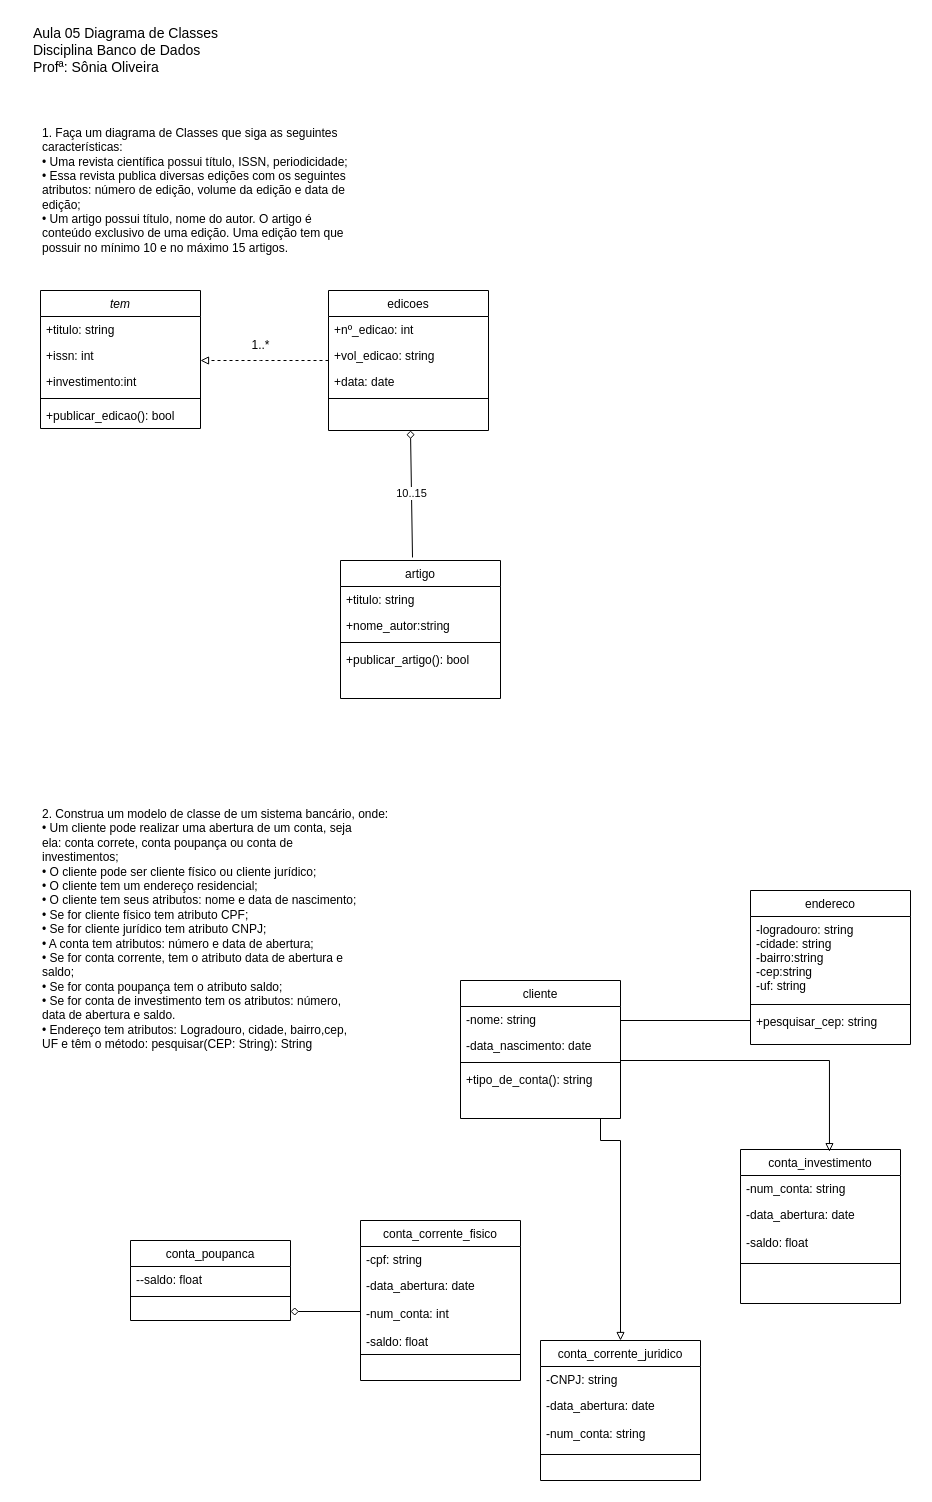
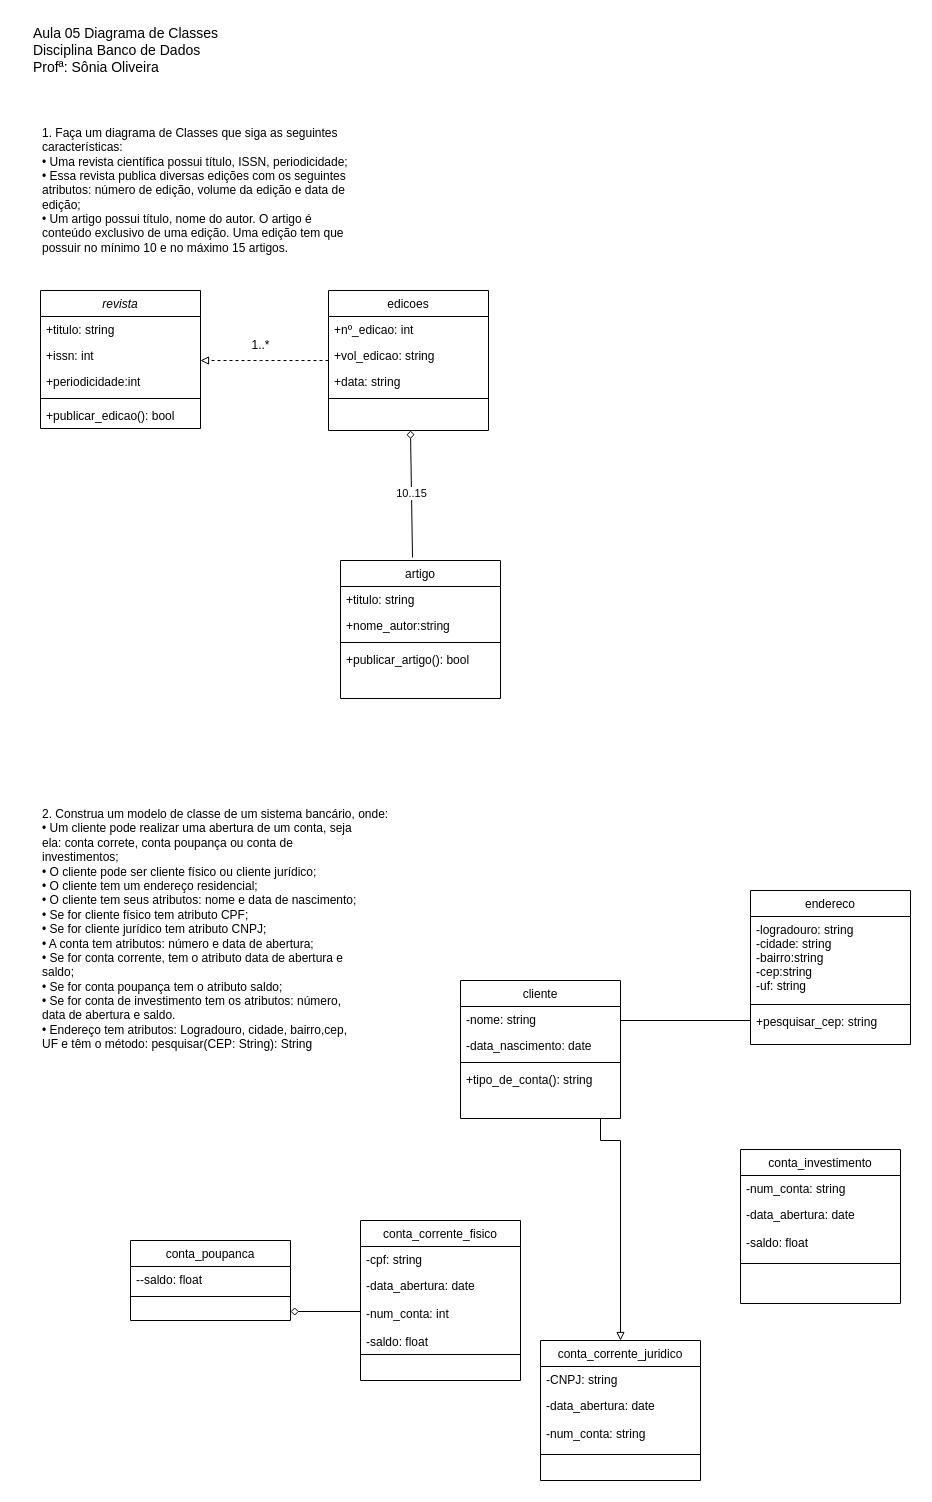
- <mxCell id="10" value="tem" style="swimlane;fontStyle=2;align=center;verticalAlign=top;childLayout=stackLayout;horizontal=1;startSize=26;horizontalStack=0;resizeParent=1;resizeLast=0;collapsible=1;marginBottom=0;rounded=0;shadow=0;strokeWidth=1;" parent="1" vertex="1"><mxGeometry x="40" y="290" width="160" height="138" as="geometry"><mxRectangle x="230" y="140" width="160" height="26" as="alternateBounds" /></mxGeometry></mxCell>
+ <mxCell id="10" value="revista" style="swimlane;fontStyle=2;align=center;verticalAlign=top;childLayout=stackLayout;horizontal=1;startSize=26;horizontalStack=0;resizeParent=1;resizeLast=0;collapsible=1;marginBottom=0;rounded=0;shadow=0;strokeWidth=1;" parent="1" vertex="1"><mxGeometry x="40" y="290" width="160" height="138" as="geometry"><mxRectangle x="230" y="140" width="160" height="26" as="alternateBounds" /></mxGeometry></mxCell>
- <mxCell id="13" value="+investimento:int" style="text;align=left;verticalAlign=top;spacingLeft=4;spacingRight=4;overflow=hidden;rotatable=0;points=[[0,0.5],[1,0.5]];portConstraint=eastwest;rounded=0;shadow=0;html=0;" parent="10" vertex="1"><mxGeometry y="78" width="160" height="26" as="geometry" /></mxCell>
+ <mxCell id="13" value="+periodicidade:int" style="text;align=left;verticalAlign=top;spacingLeft=4;spacingRight=4;overflow=hidden;rotatable=0;points=[[0,0.5],[1,0.5]];portConstraint=eastwest;rounded=0;shadow=0;html=0;" parent="10" vertex="1"><mxGeometry y="78" width="160" height="26" as="geometry" /></mxCell>
- <mxCell id="24" value="+data: date" style="text;align=left;verticalAlign=top;spacingLeft=4;spacingRight=4;overflow=hidden;rotatable=0;points=[[0,0.5],[1,0.5]];portConstraint=eastwest;rounded=0;shadow=0;html=0;" parent="21" vertex="1"><mxGeometry y="78" width="160" height="26" as="geometry" /></mxCell>
+ <mxCell id="24" value="+data: string" style="text;align=left;verticalAlign=top;spacingLeft=4;spacingRight=4;overflow=hidden;rotatable=0;points=[[0,0.5],[1,0.5]];portConstraint=eastwest;rounded=0;shadow=0;html=0;" parent="21" vertex="1"><mxGeometry y="78" width="160" height="26" as="geometry" /></mxCell>
- <mxCell id="47" value="" style="endArrow=block;shadow=0;strokeWidth=1;rounded=0;endFill=0;edgeStyle=elbowEdgeStyle;elbow=vertical;exitX=1;exitY=0.5;exitDx=0;exitDy=0;entryX=0.556;entryY=0.014;entryDx=0;entryDy=0;entryPerimeter=0;" edge="1" parent="1" source="6" target="43"><mxGeometry x="0.5" y="41" relative="1" as="geometry"><mxPoint x="760" y="972.004" as="sourcePoint" /><mxPoint x="827.92" y="1070" as="targetPoint" /><mxPoint x="-40" y="32" as="offset" /><Array as="points"><mxPoint x="867.92" y="1060" /></Array></mxGeometry></mxCell>
